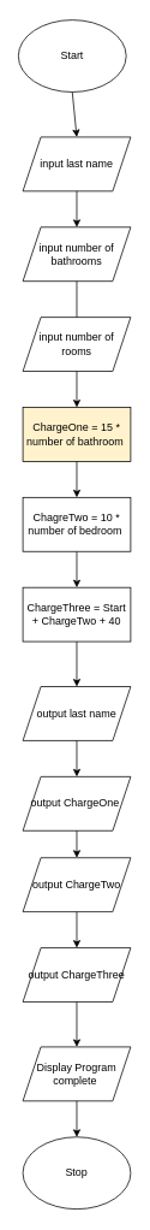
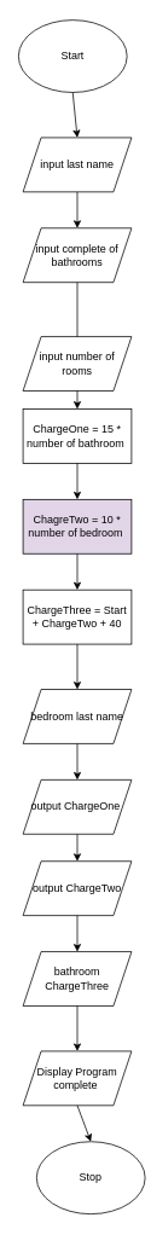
- <mxCell id="6" value="input number of bathrooms" style="shape=parallelogram;perimeter=parallelogramPerimeter;whiteSpace=wrap;html=1;fixedSize=1;" vertex="1" parent="1"><mxGeometry x="25" y="250" width="120" height="60" as="geometry" /></mxCell>
+ <mxCell id="6" value="input complete of bathrooms" style="shape=parallelogram;perimeter=parallelogramPerimeter;whiteSpace=wrap;html=1;fixedSize=1;" vertex="1" parent="1"><mxGeometry x="25" y="250" width="120" height="60" as="geometry" /></mxCell>
- <mxCell id="7" value="input number of rooms" style="shape=parallelogram;perimeter=parallelogramPerimeter;whiteSpace=wrap;html=1;fixedSize=1;" vertex="1" parent="1"><mxGeometry x="25" y="350" width="120" height="60" as="geometry" /></mxCell>
+ <mxCell id="7" value="input number of rooms" style="shape=parallelogram;perimeter=parallelogramPerimeter;whiteSpace=wrap;html=1;fixedSize=1;" vertex="1" parent="1"><mxGeometry x="25" y="370" width="120" height="60" as="geometry" /></mxCell>
- <mxCell id="10" value="ChargeOne = 15 * number of bathroom&amp;nbsp;" style="rounded=0;whiteSpace=wrap;html=1;fillColor=#fff2cc;" vertex="1" parent="1"><mxGeometry x="25" y="450" width="120" height="60" as="geometry" /></mxCell>
+ <mxCell id="10" value="ChargeOne = 15 * number of bathroom&amp;nbsp;" style="rounded=0;whiteSpace=wrap;html=1;" vertex="1" parent="1"><mxGeometry x="25" y="450" width="120" height="60" as="geometry" /></mxCell>
- <mxCell id="13" value="ChagreTwo = 10 * number of bedroom&amp;nbsp;" style="rounded=0;whiteSpace=wrap;html=1;" vertex="1" parent="1"><mxGeometry x="25" y="550" width="120" height="60" as="geometry" /></mxCell>
+ <mxCell id="13" value="ChagreTwo = 10 * number of bedroom&amp;nbsp;" style="rounded=0;whiteSpace=wrap;html=1;fillColor=#e1d5e7;" vertex="1" parent="1"><mxGeometry x="25" y="550" width="120" height="60" as="geometry" /></mxCell>
- <mxCell id="16" value="output last name" style="shape=parallelogram;perimeter=parallelogramPerimeter;whiteSpace=wrap;html=1;fixedSize=1;" vertex="1" parent="1"><mxGeometry x="25" y="760" width="120" height="60" as="geometry" /></mxCell>
+ <mxCell id="16" value="bedroom last name" style="shape=parallelogram;perimeter=parallelogramPerimeter;whiteSpace=wrap;html=1;fixedSize=1;" vertex="1" parent="1"><mxGeometry x="25" y="760" width="120" height="60" as="geometry" /></mxCell>
- <mxCell id="22" value="output ChargeThree" style="shape=parallelogram;perimeter=parallelogramPerimeter;whiteSpace=wrap;html=1;fixedSize=1;" vertex="1" parent="1"><mxGeometry x="25" y="1050" width="120" height="60" as="geometry" /></mxCell>
+ <mxCell id="22" value="bathroom ChargeThree" style="shape=parallelogram;perimeter=parallelogramPerimeter;whiteSpace=wrap;html=1;fixedSize=1;" vertex="1" parent="1"><mxGeometry x="25" y="1050" width="120" height="60" as="geometry" /></mxCell>
- <mxCell id="25" value="Stop" style="ellipse;whiteSpace=wrap;html=1;" vertex="1" parent="1"><mxGeometry x="25" y="1260" width="120" height="80" as="geometry" /></mxCell>
+ <mxCell id="25" value="Stop" style="ellipse;whiteSpace=wrap;html=1;" vertex="1" parent="1"><mxGeometry x="40" y="1260" width="120" height="80" as="geometry" /></mxCell>
